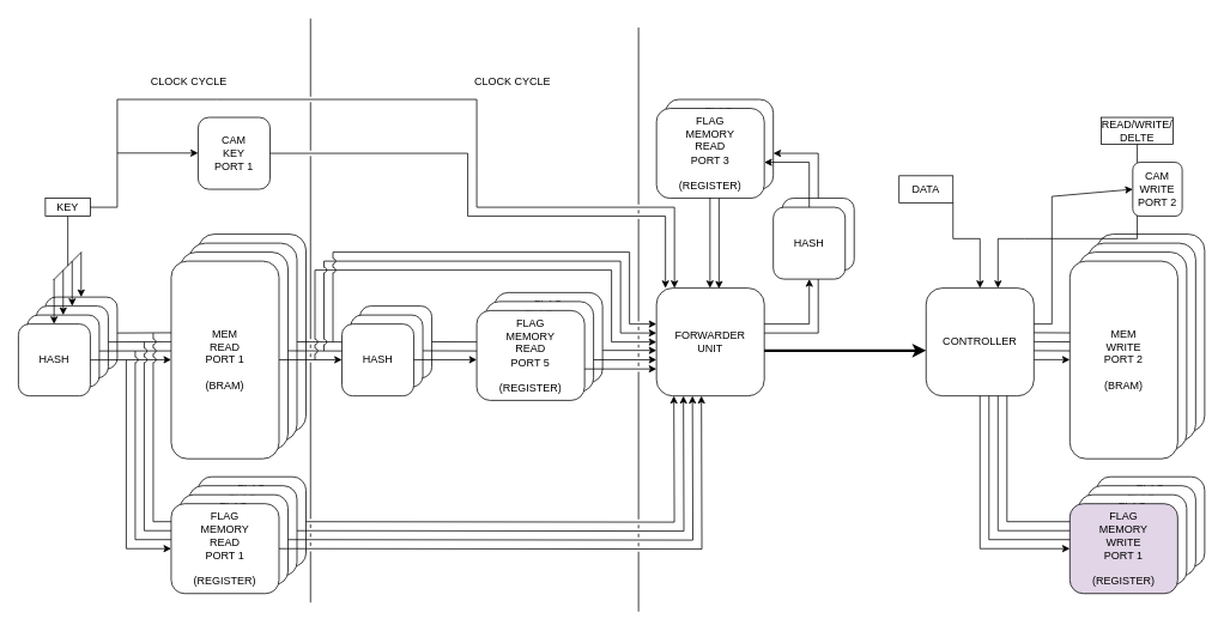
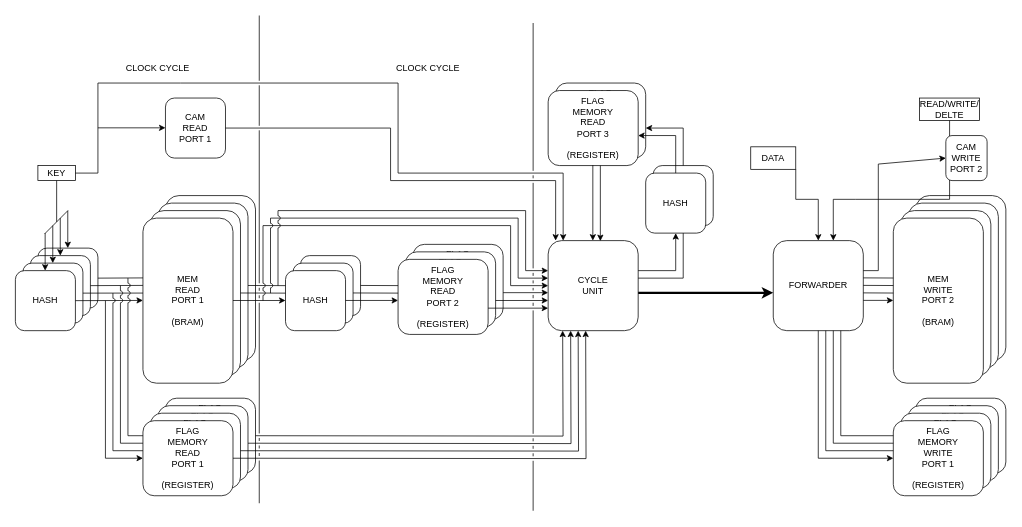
- <mxCell id="71" value="&lt;div&gt;CAM&lt;/div&gt;&lt;div&gt;KEY&lt;/div&gt;&lt;div&gt;PORT 1&lt;/div&gt;" style="rounded=1;whiteSpace=wrap;html=1;" vertex="1" parent="1"><mxGeometry x="220" y="130" width="80" height="80" as="geometry" /></mxCell>
+ <mxCell id="71" value="&lt;div&gt;CAM&lt;/div&gt;&lt;div&gt;READ&lt;/div&gt;&lt;div&gt;PORT 1&lt;/div&gt;" style="rounded=1;whiteSpace=wrap;html=1;" vertex="1" parent="1"><mxGeometry x="220" y="130" width="80" height="80" as="geometry" /></mxCell>
- <mxCell id="74" value="FORWARDER&lt;div&gt;UNIT&lt;/div&gt;" style="rounded=1;whiteSpace=wrap;html=1;" vertex="1" parent="1"><mxGeometry x="730" y="320" width="120" height="120" as="geometry" /></mxCell>
+ <mxCell id="74" value="CYCLE&lt;div&gt;UNIT&lt;/div&gt;" style="rounded=1;whiteSpace=wrap;html=1;" vertex="1" parent="1"><mxGeometry x="730" y="320" width="120" height="120" as="geometry" /></mxCell>
- <mxCell id="4" value="CONTROLLER" style="rounded=1;whiteSpace=wrap;html=1;" vertex="1" parent="1"><mxGeometry x="1030" y="320" width="120" height="120" as="geometry" /></mxCell>
+ <mxCell id="4" value="FORWARDER" style="rounded=1;whiteSpace=wrap;html=1;" vertex="1" parent="1"><mxGeometry x="1030" y="320" width="120" height="120" as="geometry" /></mxCell>
- <mxCell id="17" value="FLAG&lt;div&gt;MEMORY&lt;/div&gt;&lt;div&gt;READ&lt;/div&gt;&lt;div&gt;PORT 5&lt;/div&gt;&lt;div&gt;&lt;br&gt;&lt;/div&gt;&lt;div&gt;(REGISTER)&lt;/div&gt;" style="rounded=1;whiteSpace=wrap;html=1;" vertex="1" parent="1"><mxGeometry x="530" y="345" width="120" height="100" as="geometry" /></mxCell>
+ <mxCell id="17" value="FLAG&lt;div&gt;MEMORY&lt;/div&gt;&lt;div&gt;READ&lt;/div&gt;&lt;div&gt;PORT 2&lt;/div&gt;&lt;div&gt;&lt;br&gt;&lt;/div&gt;&lt;div&gt;(REGISTER)&lt;/div&gt;" style="rounded=1;whiteSpace=wrap;html=1;" vertex="1" parent="1"><mxGeometry x="530" y="345" width="120" height="100" as="geometry" /></mxCell>
- <mxCell id="25" value="FLAG&lt;div&gt;MEMORY&lt;/div&gt;&lt;div&gt;WRITE&lt;/div&gt;&lt;div&gt;PORT 1&lt;/div&gt;&lt;div&gt;&lt;br&gt;&lt;/div&gt;&lt;div&gt;(REGISTER)&lt;/div&gt;" style="rounded=1;whiteSpace=wrap;html=1;fillColor=#e1d5e7;" vertex="1" parent="1"><mxGeometry x="1190" y="560" width="120" height="100" as="geometry" /></mxCell>
+ <mxCell id="25" value="FLAG&lt;div&gt;MEMORY&lt;/div&gt;&lt;div&gt;WRITE&lt;/div&gt;&lt;div&gt;PORT 1&lt;/div&gt;&lt;div&gt;&lt;br&gt;&lt;/div&gt;&lt;div&gt;(REGISTER)&lt;/div&gt;" style="rounded=1;whiteSpace=wrap;html=1;" vertex="1" parent="1"><mxGeometry x="1190" y="560" width="120" height="100" as="geometry" /></mxCell>
